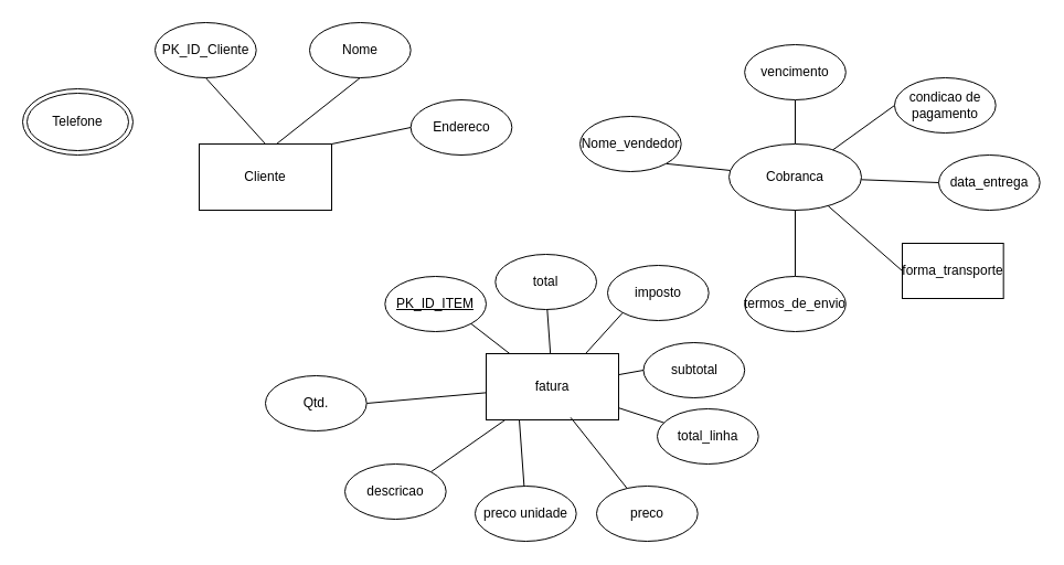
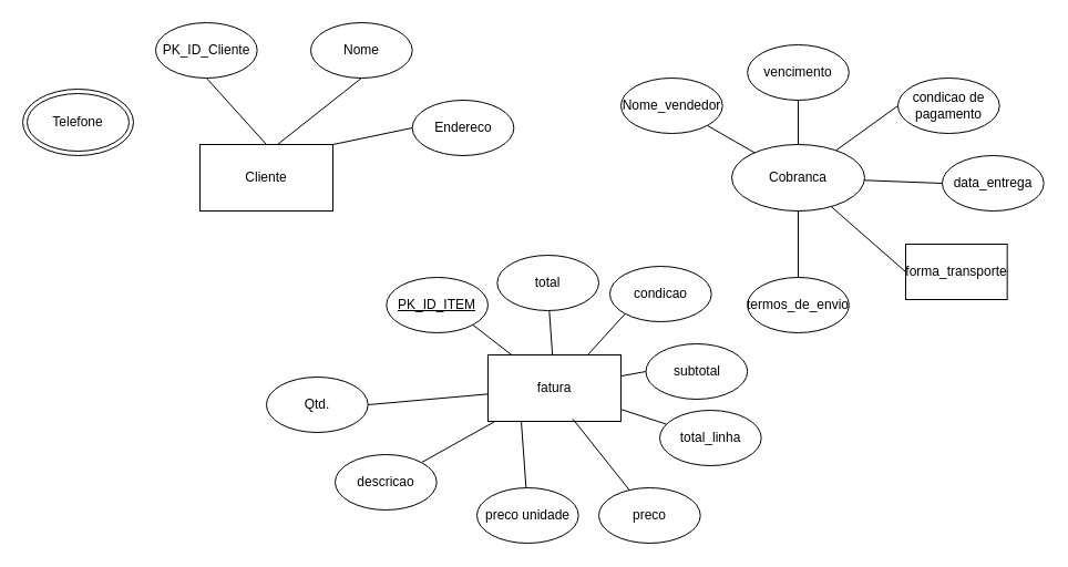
- <mxCell id="13" value="Nome_vendedor" style="ellipse;whiteSpace=wrap;html=1;" vertex="1" parent="1"><mxGeometry x="525" y="105" width="91.67" height="50" as="geometry" /></mxCell>
+ <mxCell id="13" value="Nome_vendedor" style="ellipse;whiteSpace=wrap;html=1;" vertex="1" parent="1"><mxGeometry x="560" y="70" width="91.67" height="50" as="geometry" /></mxCell>
- <mxCell id="39" value="imposto" style="ellipse;whiteSpace=wrap;html=1;" vertex="1" parent="1"><mxGeometry x="550" y="240" width="91.67" height="50" as="geometry" /></mxCell>
+ <mxCell id="39" value="condicao" style="ellipse;whiteSpace=wrap;html=1;" vertex="1" parent="1"><mxGeometry x="550" y="240" width="91.67" height="50" as="geometry" /></mxCell>
- <mxCell id="29" value="descricao" style="ellipse;whiteSpace=wrap;html=1;" vertex="1" parent="1"><mxGeometry x="312" y="420" width="91.67" height="50" as="geometry" /></mxCell>
+ <mxCell id="29" value="descricao" style="ellipse;whiteSpace=wrap;html=1;" vertex="1" parent="1"><mxGeometry x="302" y="410" width="91.67" height="50" as="geometry" /></mxCell>
